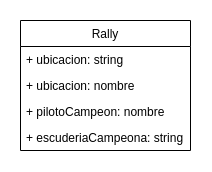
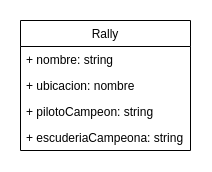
- <mxCell id="3" value="+ ubicacion: string" style="text;strokeColor=none;fillColor=none;align=left;verticalAlign=top;spacingLeft=4;spacingRight=4;overflow=hidden;rotatable=0;points=[[0,0.5],[1,0.5]];portConstraint=eastwest;" vertex="1" parent="2"><mxGeometry y="26" width="170" height="26" as="geometry" /></mxCell>
+ <mxCell id="3" value="+ nombre: string" style="text;strokeColor=none;fillColor=none;align=left;verticalAlign=top;spacingLeft=4;spacingRight=4;overflow=hidden;rotatable=0;points=[[0,0.5],[1,0.5]];portConstraint=eastwest;" vertex="1" parent="2"><mxGeometry y="26" width="170" height="26" as="geometry" /></mxCell>
- <mxCell id="5" value="+ pilotoCampeon: nombre" style="text;strokeColor=none;fillColor=none;align=left;verticalAlign=top;spacingLeft=4;spacingRight=4;overflow=hidden;rotatable=0;points=[[0,0.5],[1,0.5]];portConstraint=eastwest;" vertex="1" parent="2"><mxGeometry y="78" width="170" height="26" as="geometry" /></mxCell>
+ <mxCell id="5" value="+ pilotoCampeon: string" style="text;strokeColor=none;fillColor=none;align=left;verticalAlign=top;spacingLeft=4;spacingRight=4;overflow=hidden;rotatable=0;points=[[0,0.5],[1,0.5]];portConstraint=eastwest;" vertex="1" parent="2"><mxGeometry y="78" width="170" height="26" as="geometry" /></mxCell>
